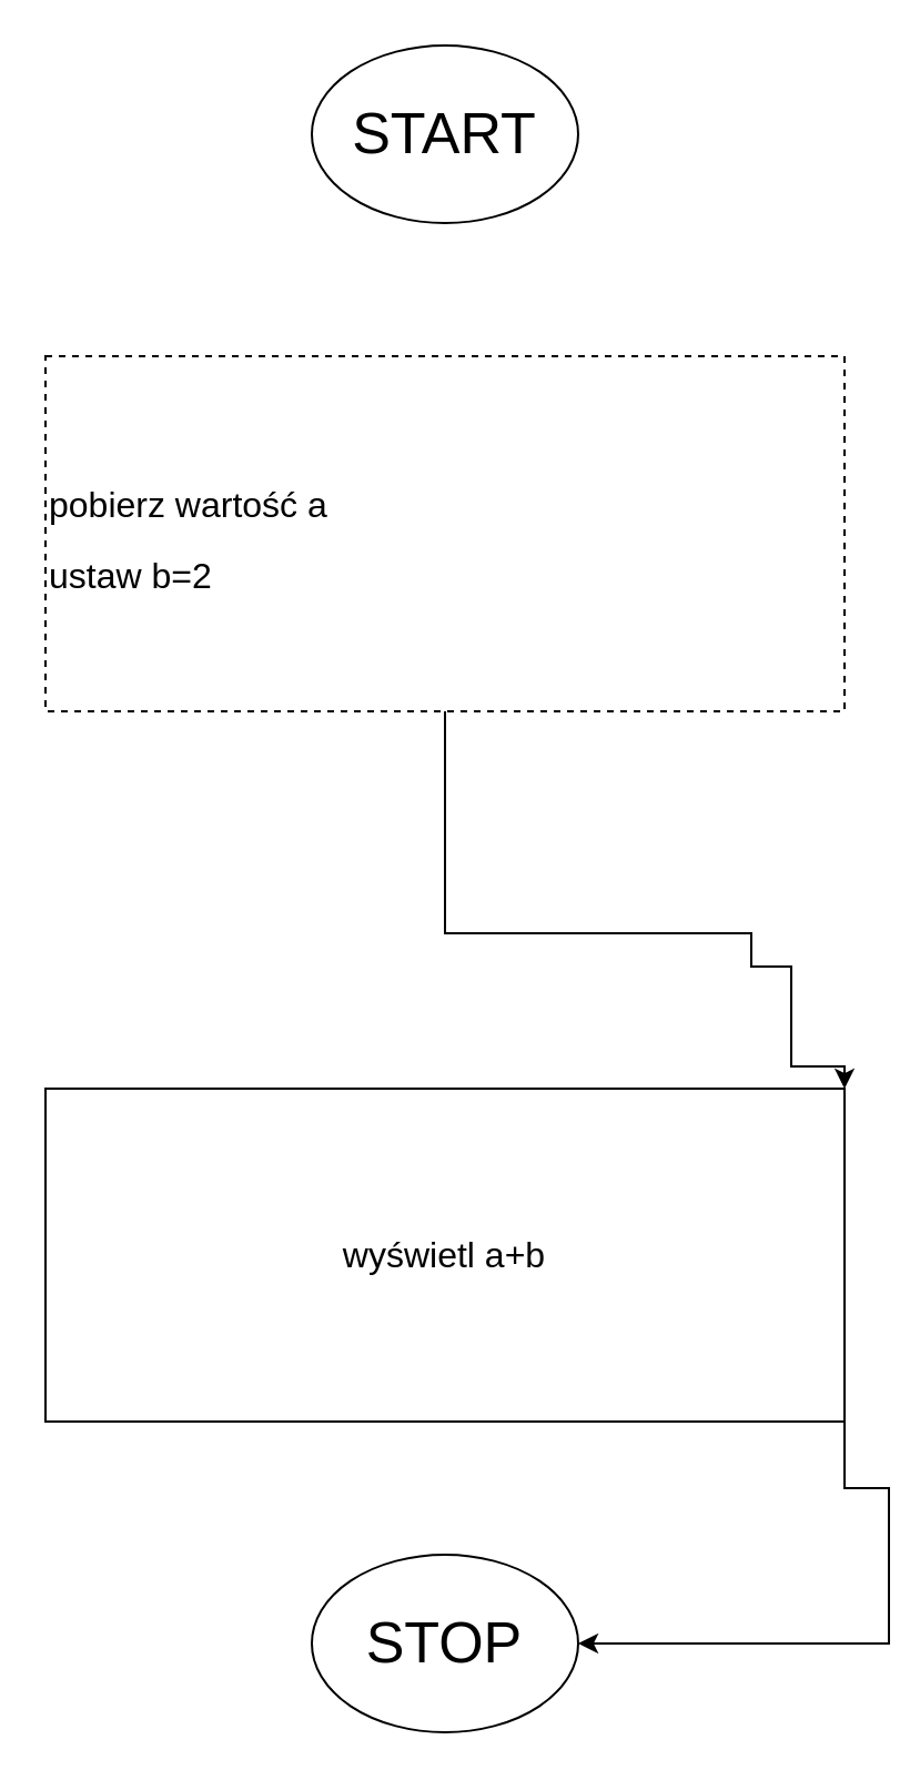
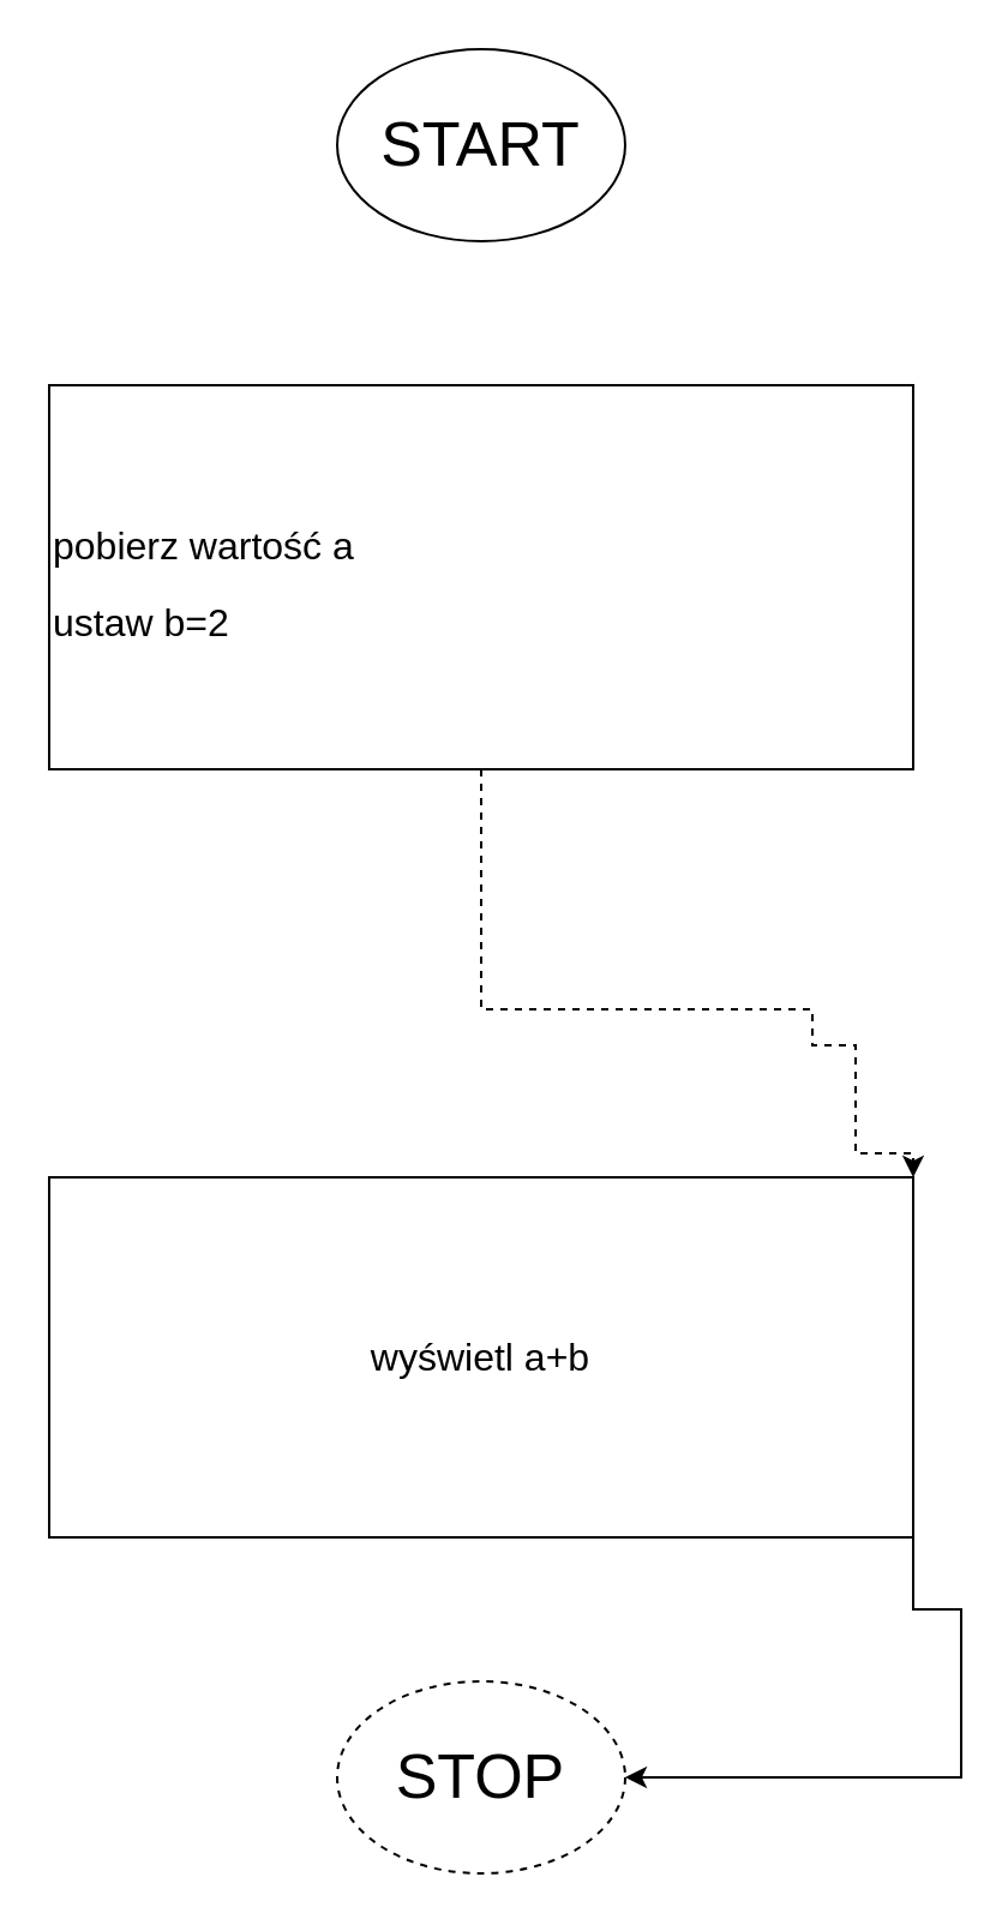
- <mxCell id="5" value="&lt;div align=&quot;left&quot;&gt;&lt;font style=&quot;font-size: 16px;&quot;&gt;pobierz wartość a&lt;/font&gt;&lt;/div&gt;&lt;div align=&quot;left&quot;&gt;&lt;font style=&quot;font-size: 16px;&quot;&gt;ustaw b=2&lt;br&gt;&lt;/font&gt;&lt;/div&gt;" style="rounded=0;whiteSpace=wrap;html=1;fontSize=26;align=left;dashed=1;" vertex="1" parent="1"><mxGeometry x="20" y="160" width="360" height="160" as="geometry" /></mxCell>
+ <mxCell id="5" value="&lt;div align=&quot;left&quot;&gt;&lt;font style=&quot;font-size: 16px;&quot;&gt;pobierz wartość a&lt;/font&gt;&lt;/div&gt;&lt;div align=&quot;left&quot;&gt;&lt;font style=&quot;font-size: 16px;&quot;&gt;ustaw b=2&lt;br&gt;&lt;/font&gt;&lt;/div&gt;" style="rounded=0;whiteSpace=wrap;html=1;fontSize=26;align=left;" vertex="1" parent="1"><mxGeometry x="20" y="160" width="360" height="160" as="geometry" /></mxCell>
- <mxCell id="4" style="edgeStyle=orthogonalEdgeStyle;rounded=0;orthogonalLoop=1;jettySize=auto;html=1;exitX=0.5;exitY=1;exitDx=0;exitDy=0;fontSize=16;entryX=1;entryY=0;entryDx=0;entryDy=0;" edge="1" parent="1" source="5" target="7"><mxGeometry relative="1" as="geometry"><mxPoint x="346" y="400" as="targetPoint" /><Array as="points"><mxPoint x="200" y="420" /><mxPoint x="338" y="420" /><mxPoint x="338" y="435" /><mxPoint x="356" y="435" /><mxPoint x="356" y="480" /></Array></mxGeometry></mxCell>
+ <mxCell id="4" style="edgeStyle=orthogonalEdgeStyle;rounded=0;orthogonalLoop=1;jettySize=auto;html=1;exitX=0.5;exitY=1;exitDx=0;exitDy=0;fontSize=16;entryX=1;entryY=0;entryDx=0;entryDy=0;dashed=1;" edge="1" parent="1" source="5" target="7"><mxGeometry relative="1" as="geometry"><mxPoint x="346" y="400" as="targetPoint" /><Array as="points"><mxPoint x="200" y="420" /><mxPoint x="338" y="420" /><mxPoint x="338" y="435" /><mxPoint x="356" y="435" /><mxPoint x="356" y="480" /></Array></mxGeometry></mxCell>
- <mxCell id="3" value="STOP" style="ellipse;whiteSpace=wrap;html=1;fontSize=26;" vertex="1" parent="1"><mxGeometry x="140" y="700" width="120" height="80" as="geometry" /></mxCell>
+ <mxCell id="3" value="STOP" style="ellipse;whiteSpace=wrap;html=1;fontSize=26;dashed=1;" vertex="1" parent="1"><mxGeometry x="140" y="700" width="120" height="80" as="geometry" /></mxCell>
